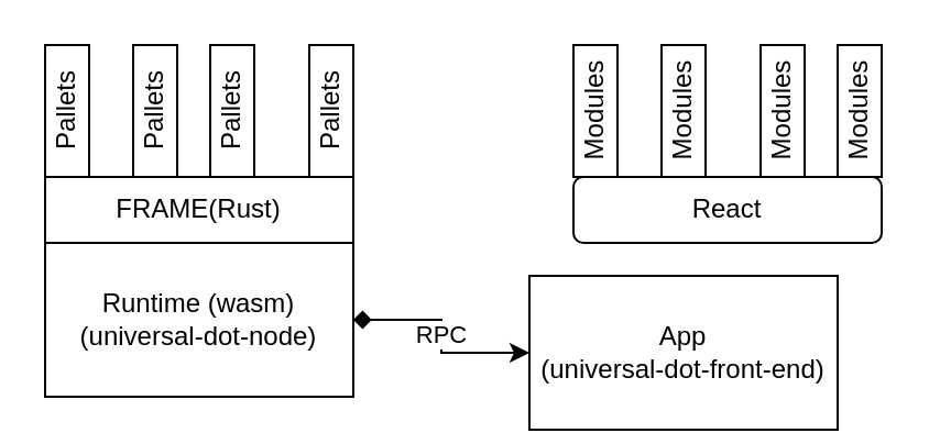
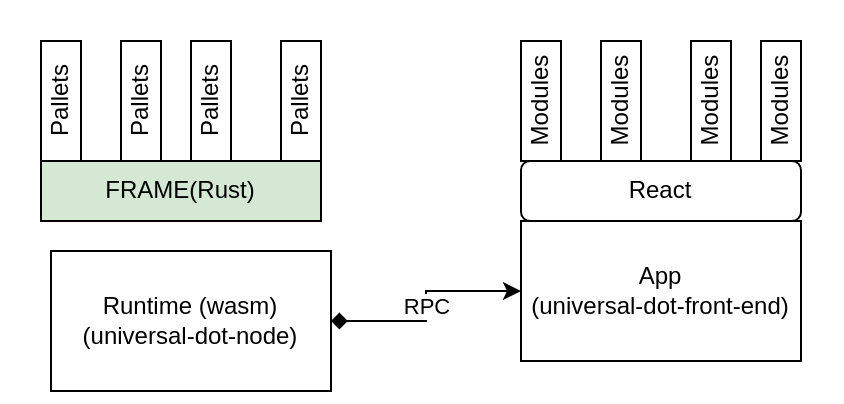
- <mxCell id="7" value="FRAME(Rust)" style="rounded=0;whiteSpace=wrap;html=1;" vertex="1" parent="1"><mxGeometry x="20" y="80" width="140" height="30" as="geometry" /></mxCell>
+ <mxCell id="7" value="FRAME(Rust)" style="rounded=0;whiteSpace=wrap;html=1;fillColor=#d5e8d4;" vertex="1" parent="1"><mxGeometry x="20" y="80" width="140" height="30" as="geometry" /></mxCell>
- <mxCell id="2" value="Runtime (wasm)&lt;br&gt;(universal-dot-node)" style="rounded=0;whiteSpace=wrap;html=1;" vertex="1" parent="1"><mxGeometry x="20" y="110" width="140" height="70" as="geometry" /></mxCell>
+ <mxCell id="2" value="Runtime (wasm)&lt;br&gt;(universal-dot-node)" style="rounded=0;whiteSpace=wrap;html=1;" vertex="1" parent="1"><mxGeometry x="25" y="125" width="140" height="70" as="geometry" /></mxCell>
- <mxCell id="9" value="App&lt;br&gt;(universal-dot-front-end)" style="rounded=0;whiteSpace=wrap;html=1;" vertex="1" parent="1"><mxGeometry x="240" y="125" width="140" height="70" as="geometry" /></mxCell>
+ <mxCell id="9" value="App&lt;br&gt;(universal-dot-front-end)" style="rounded=0;whiteSpace=wrap;html=1;" vertex="1" parent="1"><mxGeometry x="260" y="110" width="140" height="70" as="geometry" /></mxCell>
